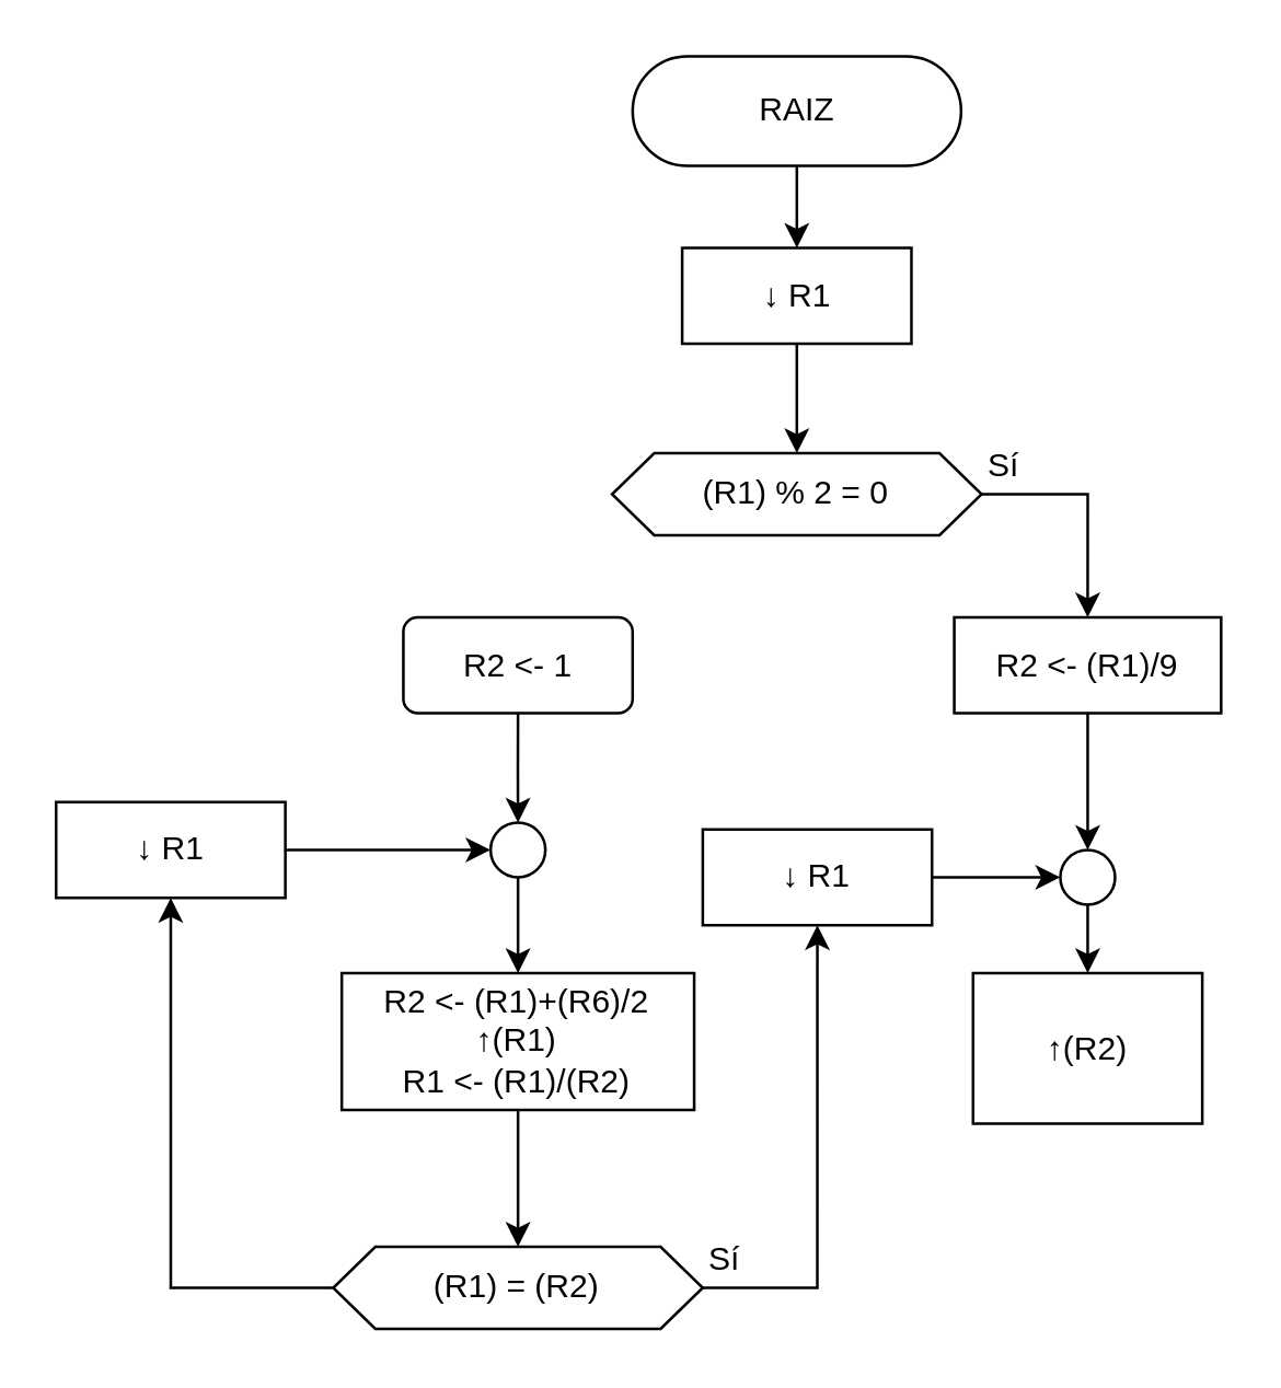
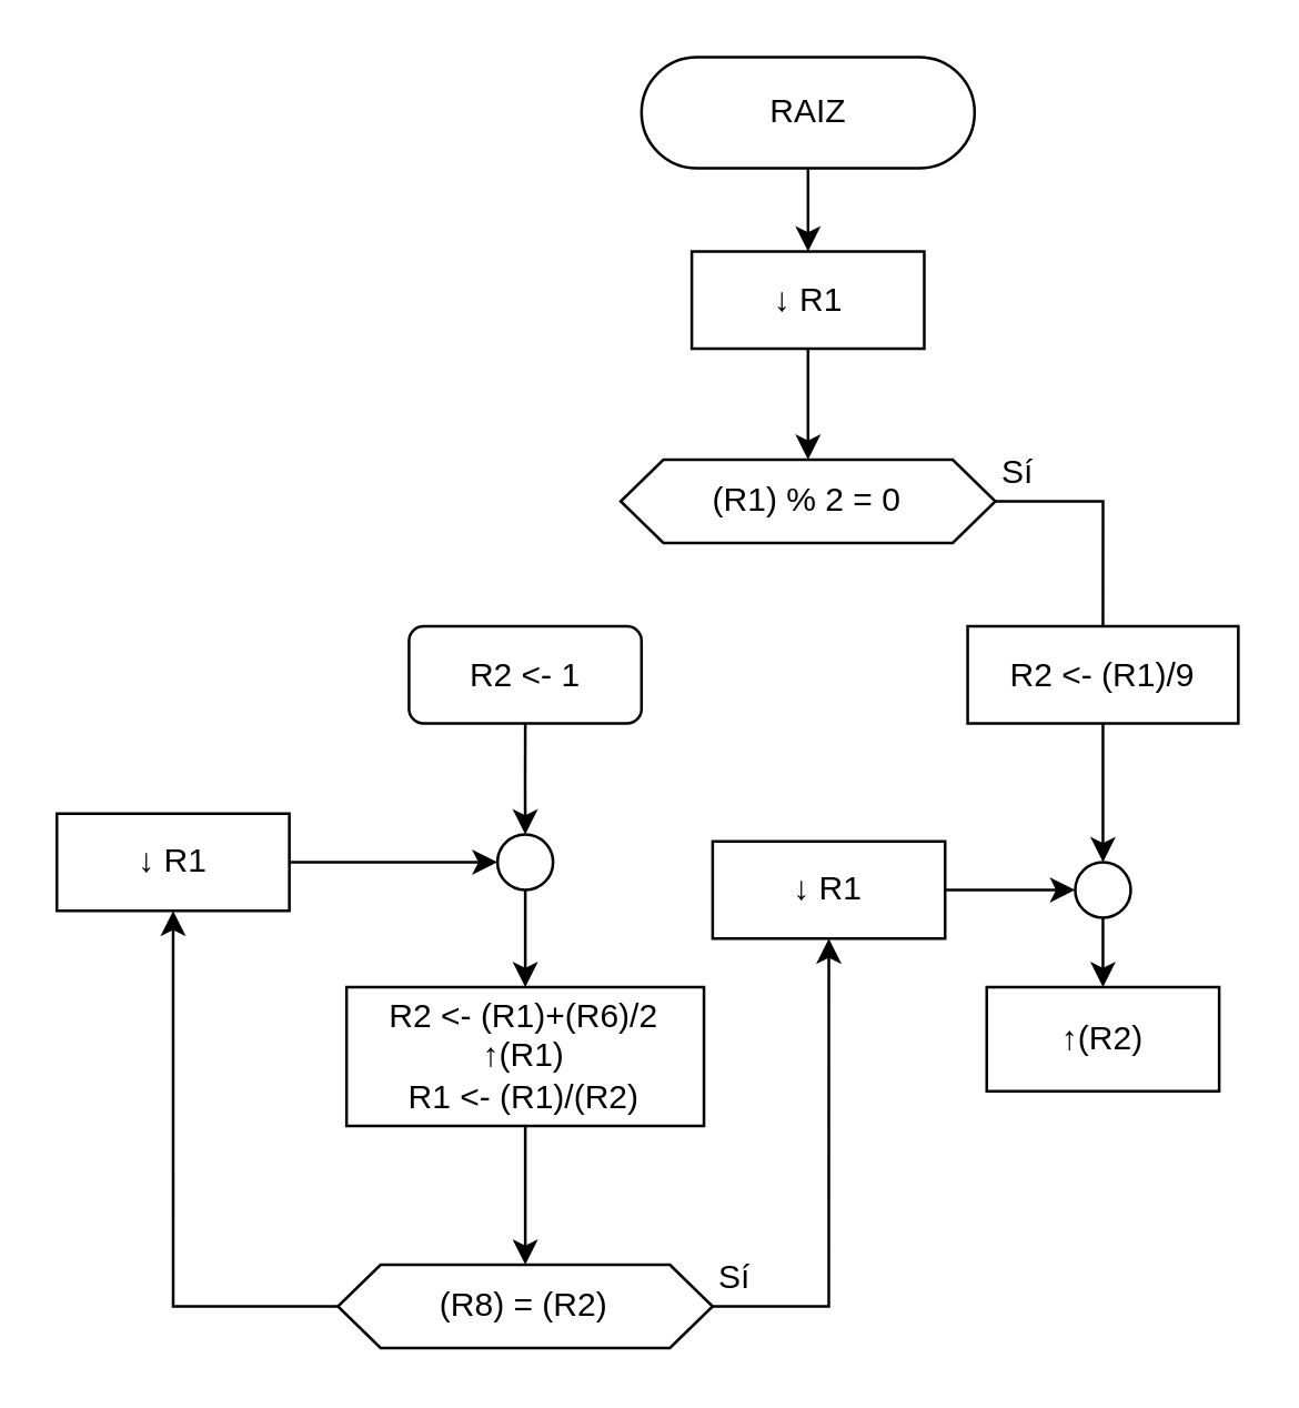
- <mxCell id="6" style="edgeStyle=orthogonalEdgeStyle;rounded=0;orthogonalLoop=1;jettySize=auto;html=1;exitX=1;exitY=0.5;exitDx=0;exitDy=0;entryX=0.5;entryY=0;entryDx=0;entryDy=0;" edge="1" parent="1" source="7" target="9"><mxGeometry relative="1" as="geometry" /></mxCell>
+ <mxCell id="6" style="edgeStyle=orthogonalEdgeStyle;rounded=0;orthogonalLoop=1;jettySize=auto;html=1;exitX=1;exitY=0.5;exitDx=0;exitDy=0;entryX=0.5;entryY=0;entryDx=0;entryDy=0;endArrow=none;" edge="1" parent="1" source="7" target="9"><mxGeometry relative="1" as="geometry" /></mxCell>
- <mxCell id="26" value="↑(R2)" style="rounded=0;whiteSpace=wrap;html=1;" vertex="1" parent="1"><mxGeometry x="355" y="355" width="83.75" height="55" as="geometry" /></mxCell>
+ <mxCell id="26" value="↑(R2)" style="rounded=0;whiteSpace=wrap;html=1;" vertex="1" parent="1"><mxGeometry x="355" y="355" width="83.75" height="37.5" as="geometry" /></mxCell>
- <mxCell id="21" value="(R1) = (R2)" style="shape=hexagon;perimeter=hexagonPerimeter2;whiteSpace=wrap;html=1;size=0.114;" vertex="1" parent="1"><mxGeometry x="121.24" y="455" width="135.01" height="30" as="geometry" /></mxCell>
+ <mxCell id="21" value="(R8) = (R2)" style="shape=hexagon;perimeter=hexagonPerimeter2;whiteSpace=wrap;html=1;size=0.114;" vertex="1" parent="1"><mxGeometry x="121.24" y="455" width="135.01" height="30" as="geometry" /></mxCell>
